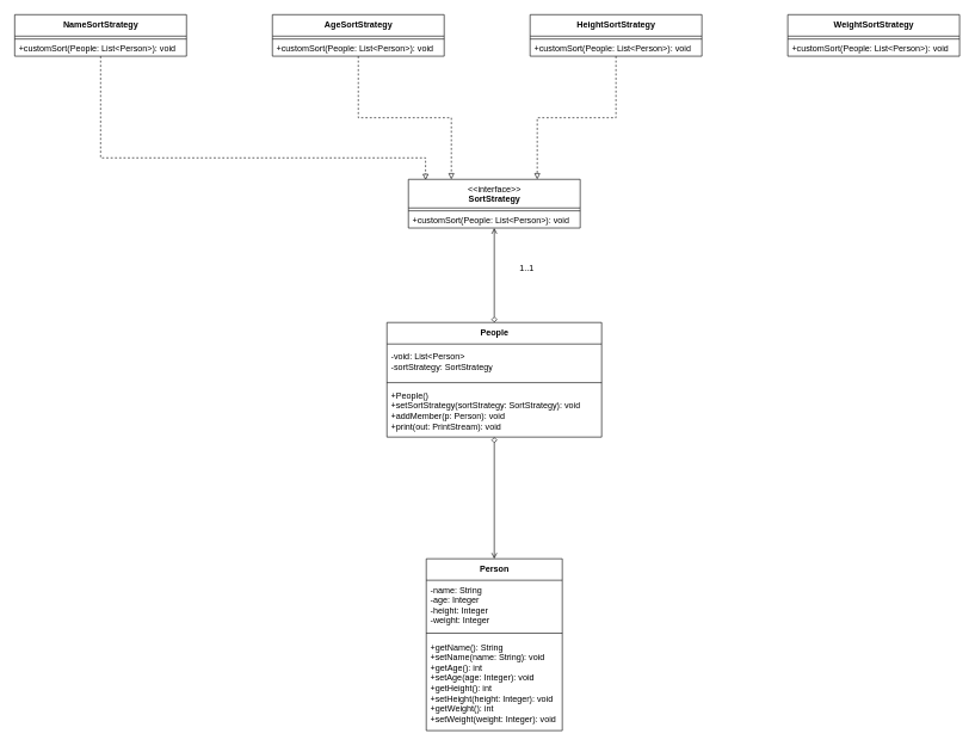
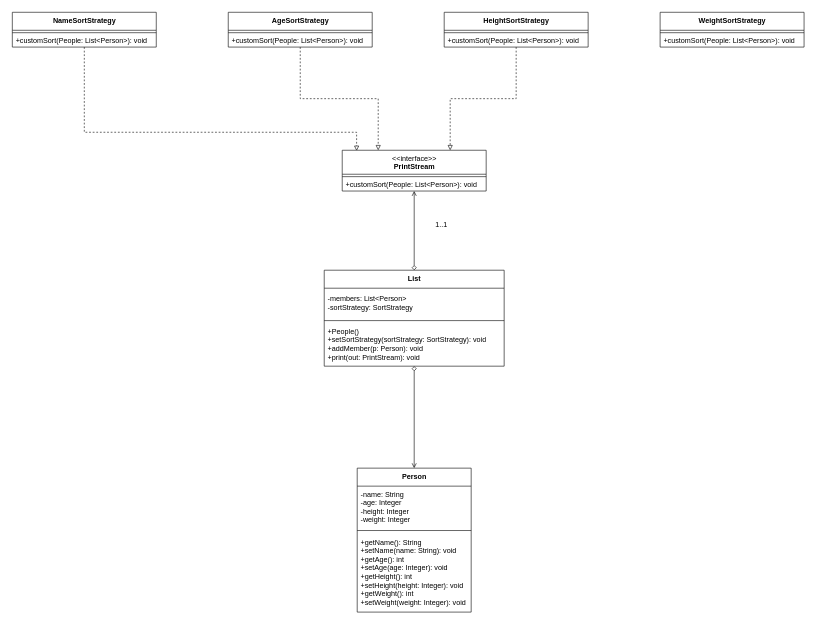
- <mxCell id="17" value="&amp;lt;&amp;lt;interface&amp;gt;&amp;gt;&lt;br&gt;&lt;b&gt;SortStrategy&lt;/b&gt;" style="swimlane;fontStyle=0;align=center;verticalAlign=top;childLayout=stackLayout;horizontal=1;startSize=40;horizontalStack=0;resizeParent=1;resizeParentMax=0;resizeLast=0;collapsible=0;marginBottom=0;html=1;" vertex="1" parent="1"><mxGeometry x="570" y="250" width="240" height="68" as="geometry" /></mxCell>
+ <mxCell id="17" value="&amp;lt;&amp;lt;interface&amp;gt;&amp;gt;&lt;br&gt;&lt;b&gt;PrintStream&lt;/b&gt;" style="swimlane;fontStyle=0;align=center;verticalAlign=top;childLayout=stackLayout;horizontal=1;startSize=40;horizontalStack=0;resizeParent=1;resizeParentMax=0;resizeLast=0;collapsible=0;marginBottom=0;html=1;" vertex="1" parent="1"><mxGeometry x="570" y="250" width="240" height="68" as="geometry" /></mxCell>
- <mxCell id="22" value="&lt;b&gt;People&lt;/b&gt;" style="swimlane;fontStyle=0;align=center;verticalAlign=top;childLayout=stackLayout;horizontal=1;startSize=30;horizontalStack=0;resizeParent=1;resizeParentMax=0;resizeLast=0;collapsible=0;marginBottom=0;html=1;" vertex="1" parent="1"><mxGeometry x="540" y="450" width="300" height="160" as="geometry" /></mxCell>
+ <mxCell id="22" value="&lt;b&gt;List&lt;/b&gt;" style="swimlane;fontStyle=0;align=center;verticalAlign=top;childLayout=stackLayout;horizontal=1;startSize=30;horizontalStack=0;resizeParent=1;resizeParentMax=0;resizeLast=0;collapsible=0;marginBottom=0;html=1;" vertex="1" parent="1"><mxGeometry x="540" y="450" width="300" height="160" as="geometry" /></mxCell>
- <mxCell id="23" value="-void: List&amp;lt;Person&amp;gt;&lt;br&gt;-sortStrategy: SortStrategy" style="text;html=1;strokeColor=none;fillColor=none;align=left;verticalAlign=middle;spacingLeft=4;spacingRight=4;overflow=hidden;rotatable=0;points=[[0,0.5],[1,0.5]];portConstraint=eastwest;" vertex="1" parent="22"><mxGeometry y="30" width="300" height="50" as="geometry" /></mxCell>
+ <mxCell id="23" value="-members: List&amp;lt;Person&amp;gt;&lt;br&gt;-sortStrategy: SortStrategy" style="text;html=1;strokeColor=none;fillColor=none;align=left;verticalAlign=middle;spacingLeft=4;spacingRight=4;overflow=hidden;rotatable=0;points=[[0,0.5],[1,0.5]];portConstraint=eastwest;" vertex="1" parent="22"><mxGeometry y="30" width="300" height="50" as="geometry" /></mxCell>
